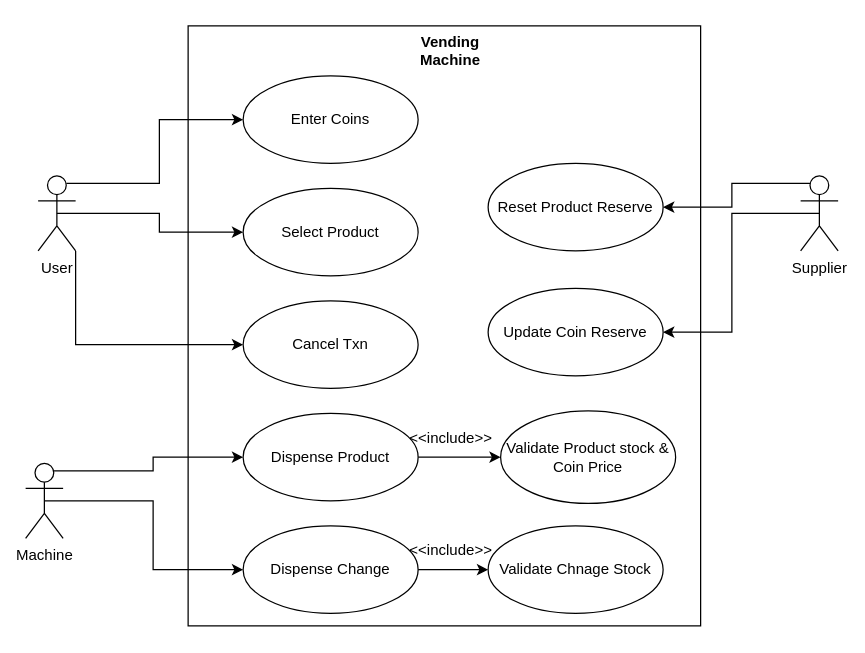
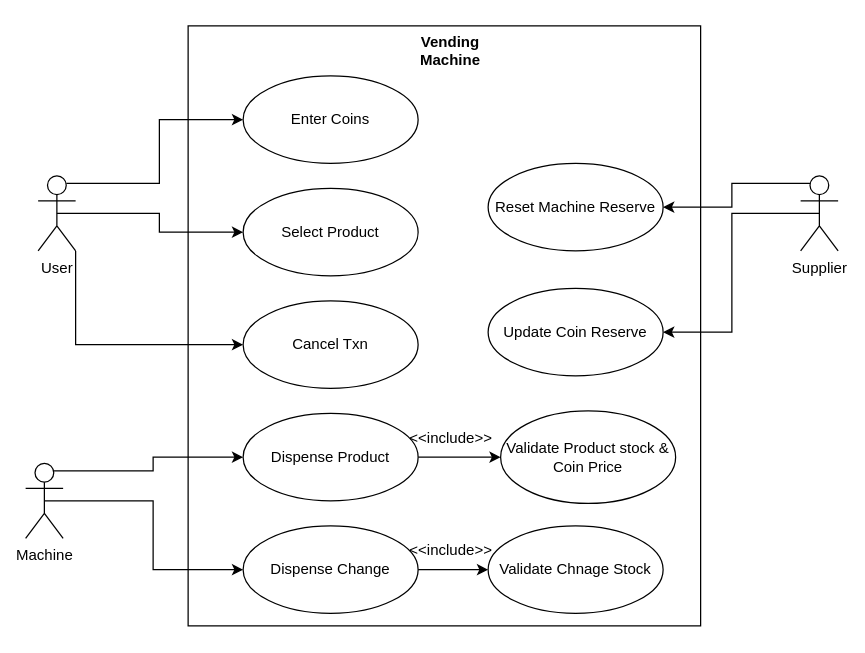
- <mxCell id="5" value="Reset Product Reserve" style="ellipse;whiteSpace=wrap;html=1;" vertex="1" parent="1"><mxGeometry x="390" y="130" width="140" height="70" as="geometry" /></mxCell>
+ <mxCell id="5" value="Reset Machine Reserve" style="ellipse;whiteSpace=wrap;html=1;" vertex="1" parent="1"><mxGeometry x="390" y="130" width="140" height="70" as="geometry" /></mxCell>
